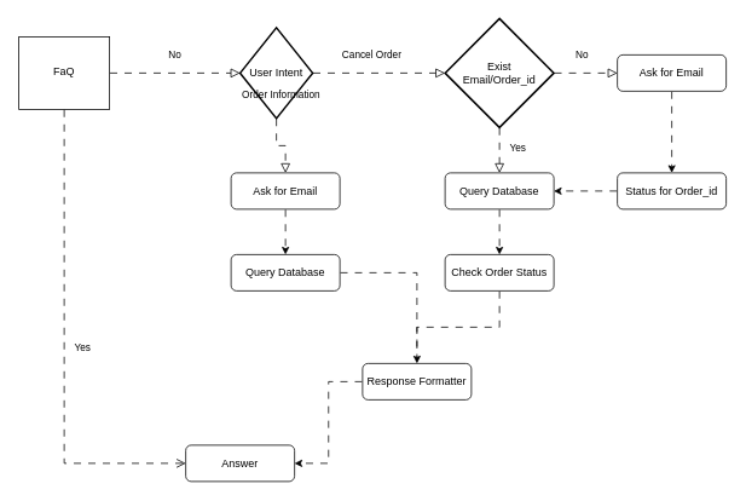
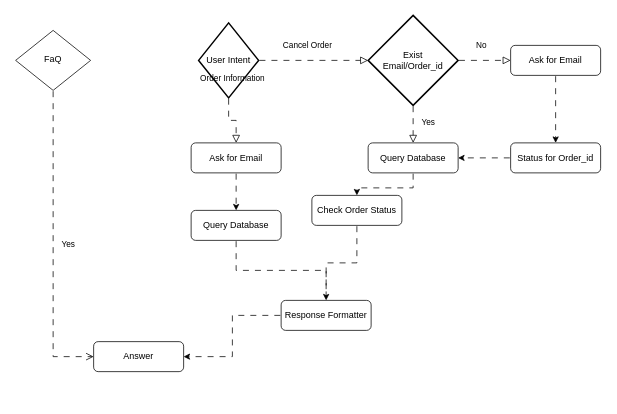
- <mxCell id="2" value="FaQ" style="whiteSpace=wrap;html=1;shadow=0;fontFamily=Helvetica;fontSize=12;align=center;strokeWidth=1;spacing=6;spacingTop=-4;rounded=0;" parent="1" vertex="1"><mxGeometry x="20" y="40" width="100" height="80" as="geometry" /></mxCell>
+ <mxCell id="2" value="FaQ" style="rhombus;whiteSpace=wrap;html=1;shadow=0;fontFamily=Helvetica;fontSize=12;align=center;strokeWidth=1;spacing=6;spacingTop=-4;" parent="1" vertex="1"><mxGeometry x="20" y="40" width="100" height="80" as="geometry" /></mxCell>
- <mxCell id="4" value="No" style="rounded=0;html=1;jettySize=auto;orthogonalLoop=1;fontSize=11;endArrow=block;endFill=0;endSize=8;strokeWidth=1;shadow=0;labelBackgroundColor=none;edgeStyle=orthogonalEdgeStyle;entryX=0;entryY=0.5;entryDx=0;entryDy=0;exitX=1;exitY=0.5;exitDx=0;exitDy=0;entryPerimeter=0;flowAnimation=1;" parent="1" source="2" target="5" edge="1"><mxGeometry y="20" relative="1" as="geometry"><mxPoint as="offset" /><mxPoint x="80" y="130" as="sourcePoint" /><mxPoint x="204" y="80" as="targetPoint" /></mxGeometry></mxCell>
- <mxCell id="18" value="Check Order Status" style="rounded=1;whiteSpace=wrap;html=1;fontSize=12;glass=0;strokeWidth=1;shadow=0;" parent="1" vertex="1"><mxGeometry x="490" y="280" width="120" height="40" as="geometry" /></mxCell>
+ <mxCell id="18" value="Check Order Status" style="rounded=1;whiteSpace=wrap;html=1;fontSize=12;glass=0;strokeWidth=1;shadow=0;" parent="1" vertex="1"><mxGeometry x="415" y="260" width="120" height="40" as="geometry" /></mxCell>
- <mxCell id="12" value="Response Formatter" style="rounded=1;whiteSpace=wrap;html=1;fontSize=12;glass=0;strokeWidth=1;shadow=0;" parent="1" vertex="1"><mxGeometry x="399" y="400" width="120" height="40" as="geometry" /></mxCell>
+ <mxCell id="12" value="Response Formatter" style="rounded=1;whiteSpace=wrap;html=1;fontSize=12;glass=0;strokeWidth=1;shadow=0;" parent="1" vertex="1"><mxGeometry x="374" y="400" width="120" height="40" as="geometry" /></mxCell>
- <mxCell id="3" value="Answer" style="rounded=1;whiteSpace=wrap;html=1;fontSize=12;glass=0;strokeWidth=1;shadow=0;" parent="1" vertex="1"><mxGeometry x="204" y="490" width="120" height="40" as="geometry" /></mxCell>
+ <mxCell id="3" value="Answer" style="rounded=1;whiteSpace=wrap;html=1;fontSize=12;glass=0;strokeWidth=1;shadow=0;" parent="1" vertex="1"><mxGeometry x="124" y="455" width="120" height="40" as="geometry" /></mxCell>
